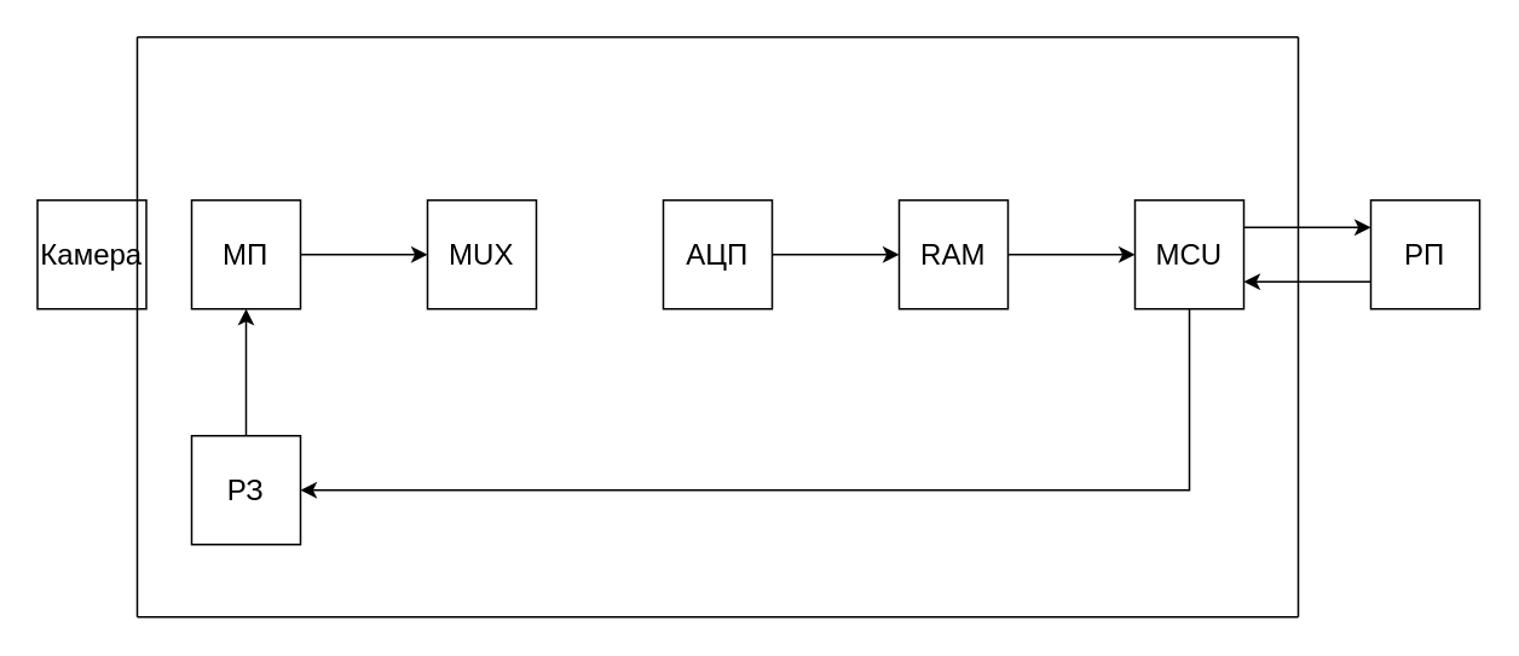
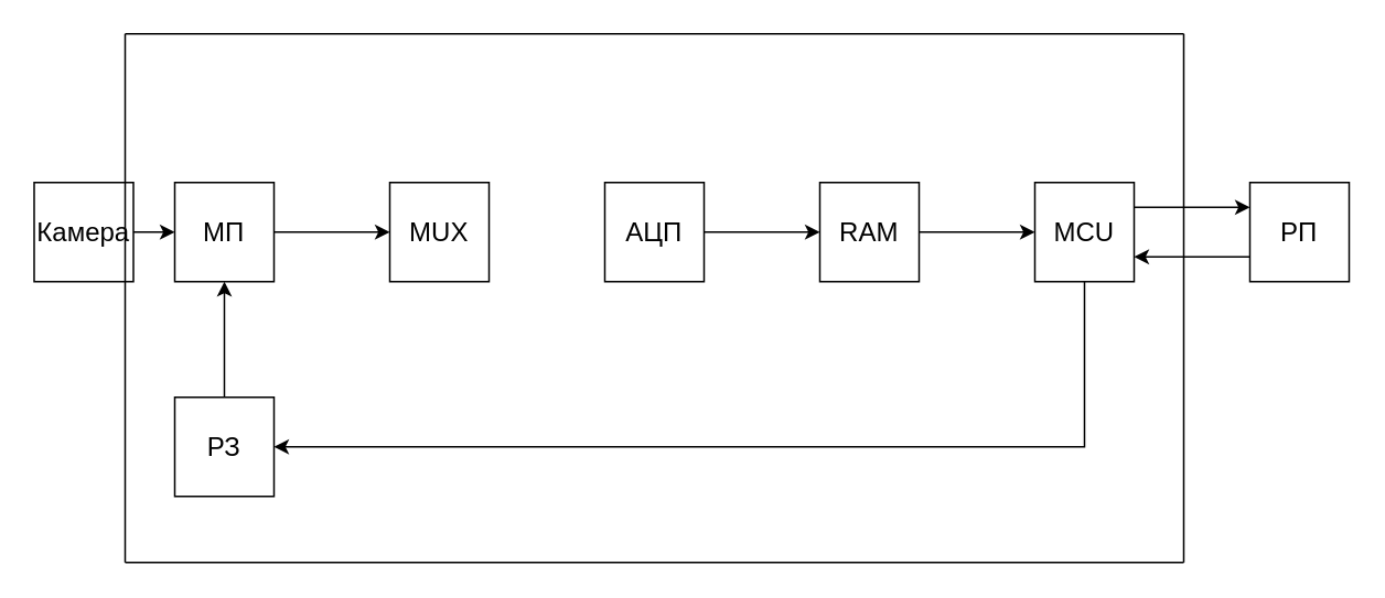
+ <mxCell id="2" style="edgeStyle=orthogonalEdgeStyle;rounded=0;orthogonalLoop=1;jettySize=auto;html=1;entryX=0;entryY=0.5;entryDx=0;entryDy=0;" edge="1" parent="1" source="3" target="5"><mxGeometry relative="1" as="geometry" /></mxCell>
